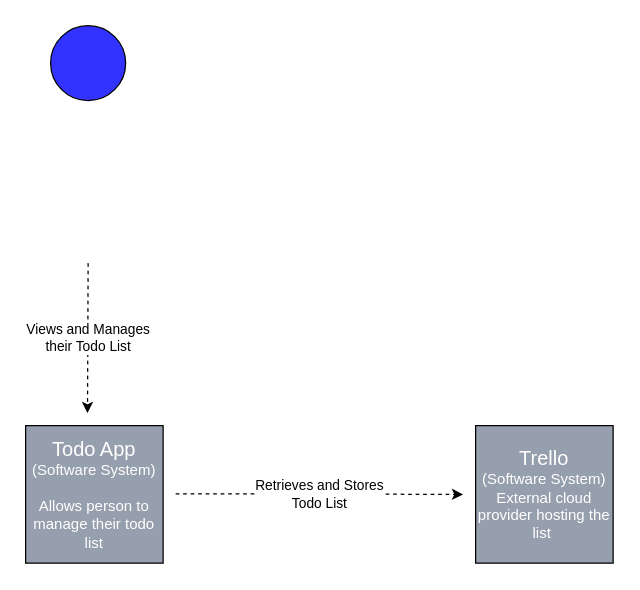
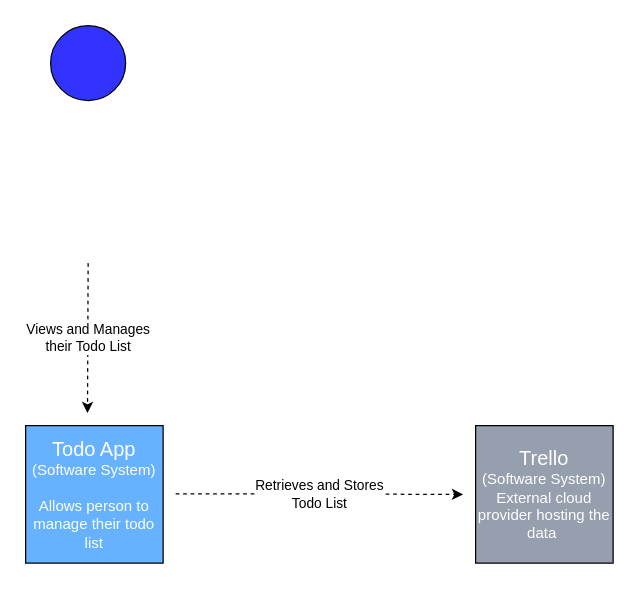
- <mxCell id="4" value="&lt;font color=&quot;#ffffff&quot;&gt;&lt;font style=&quot;font-size: 16px&quot;&gt;Todo App&lt;/font&gt;&lt;br&gt;(Software System)&lt;br&gt;&lt;/font&gt;&lt;br&gt;&lt;font color=&quot;#ffffff&quot;&gt;Allows person to manage their todo list&lt;/font&gt;" style="whiteSpace=wrap;html=1;aspect=fixed;fillColor=#969fad;" vertex="1" parent="1"><mxGeometry x="20" y="340" width="110" height="110" as="geometry" /></mxCell>
+ <mxCell id="4" value="&lt;font color=&quot;#ffffff&quot;&gt;&lt;font style=&quot;font-size: 16px&quot;&gt;Todo App&lt;/font&gt;&lt;br&gt;(Software System)&lt;br&gt;&lt;/font&gt;&lt;br&gt;&lt;font color=&quot;#ffffff&quot;&gt;Allows person to manage their todo list&lt;/font&gt;" style="whiteSpace=wrap;html=1;aspect=fixed;fillColor=#66B2FF;" vertex="1" parent="1"><mxGeometry x="20" y="340" width="110" height="110" as="geometry" /></mxCell>
- <mxCell id="3" value="&lt;font color=&quot;#ffffff&quot;&gt;&lt;font style=&quot;font-size: 16px&quot;&gt;Trello&lt;/font&gt;&lt;br&gt;(Software System)&lt;br&gt;External cloud provider hosting the list&amp;nbsp;&lt;br&gt;&lt;/font&gt;" style="whiteSpace=wrap;html=1;aspect=fixed;fillColor=#969FAD;" vertex="1" parent="1"><mxGeometry x="380" y="340" width="110" height="110" as="geometry" /></mxCell>
+ <mxCell id="3" value="&lt;font color=&quot;#ffffff&quot;&gt;&lt;font style=&quot;font-size: 16px&quot;&gt;Trello&lt;/font&gt;&lt;br&gt;(Software System)&lt;br&gt;External cloud provider hosting the data&amp;nbsp;&lt;br&gt;&lt;/font&gt;" style="whiteSpace=wrap;html=1;aspect=fixed;fillColor=#969FAD;" vertex="1" parent="1"><mxGeometry x="380" y="340" width="110" height="110" as="geometry" /></mxCell>
